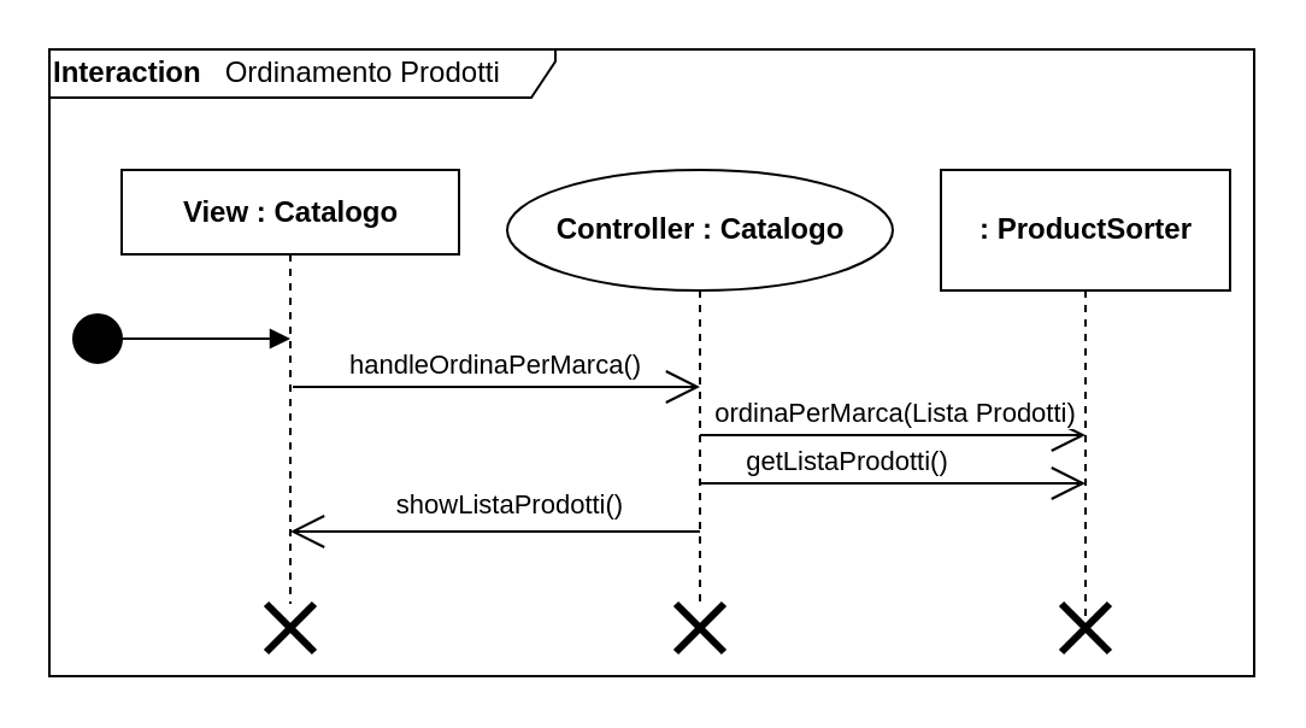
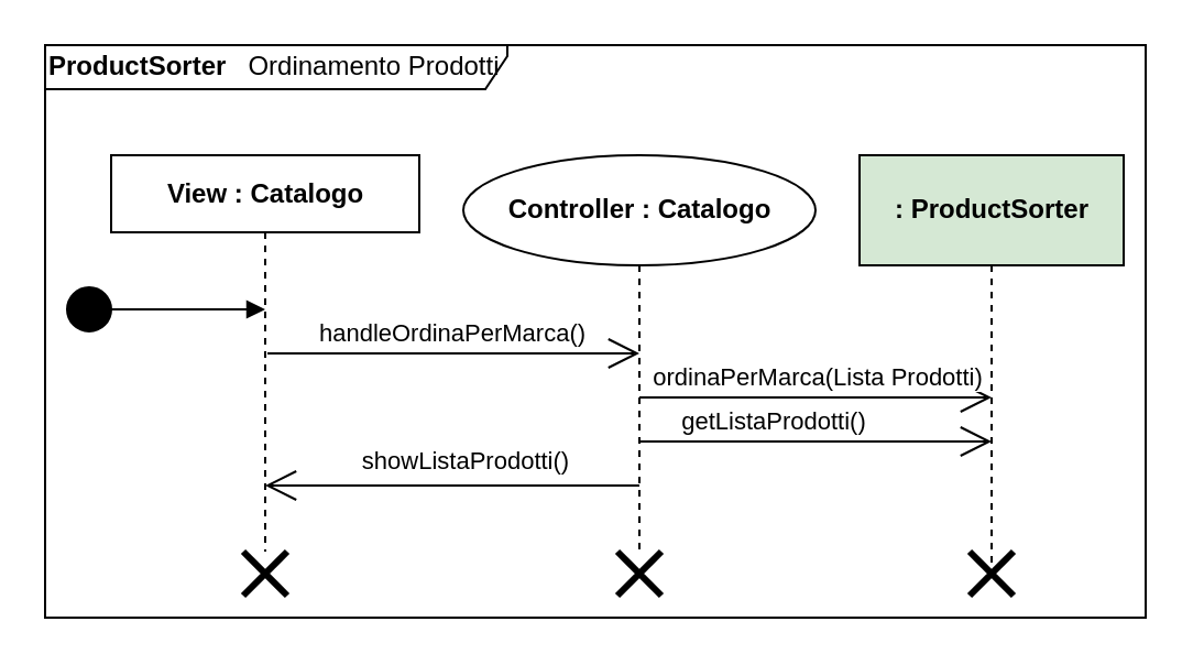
- <mxCell id="2" value="&lt;b&gt;Interaction&amp;nbsp;&amp;nbsp;&lt;/b&gt; Ordinamento Prodotti" style="shape=umlFrame;whiteSpace=wrap;html=1;width=210;height=20;align=left;" vertex="1" parent="1"><mxGeometry x="20" y="20" width="500" height="260" as="geometry" /></mxCell>
+ <mxCell id="2" value="&lt;b&gt;ProductSorter&amp;nbsp;&amp;nbsp;&lt;/b&gt; Ordinamento Prodotti" style="shape=umlFrame;whiteSpace=wrap;html=1;width=210;height=20;align=left;" vertex="1" parent="1"><mxGeometry x="20" y="20" width="500" height="260" as="geometry" /></mxCell>
- <mxCell id="19" value="&lt;div&gt;&lt;b&gt;: ProductSorter&lt;br&gt;&lt;/b&gt;&lt;/div&gt;" style="html=1;" vertex="1" parent="1"><mxGeometry x="390" y="70" width="120" height="50" as="geometry" /></mxCell>
+ <mxCell id="19" value="&lt;div&gt;&lt;b&gt;: ProductSorter&lt;br&gt;&lt;/b&gt;&lt;/div&gt;" style="html=1;fillColor=#d5e8d4;" vertex="1" parent="1"><mxGeometry x="390" y="70" width="120" height="50" as="geometry" /></mxCell>
